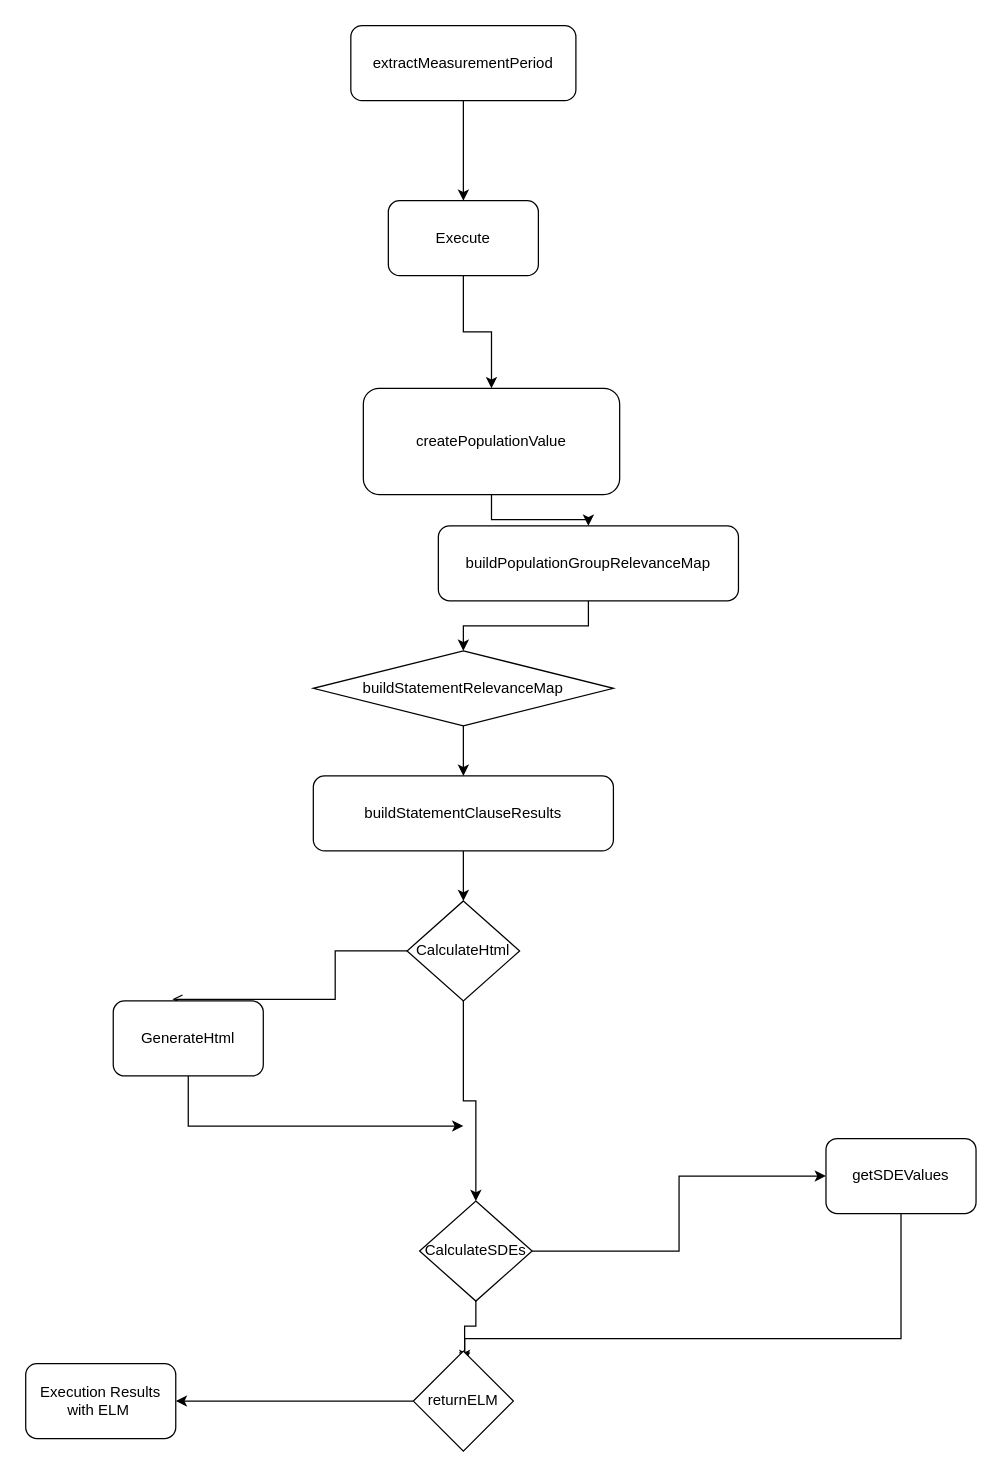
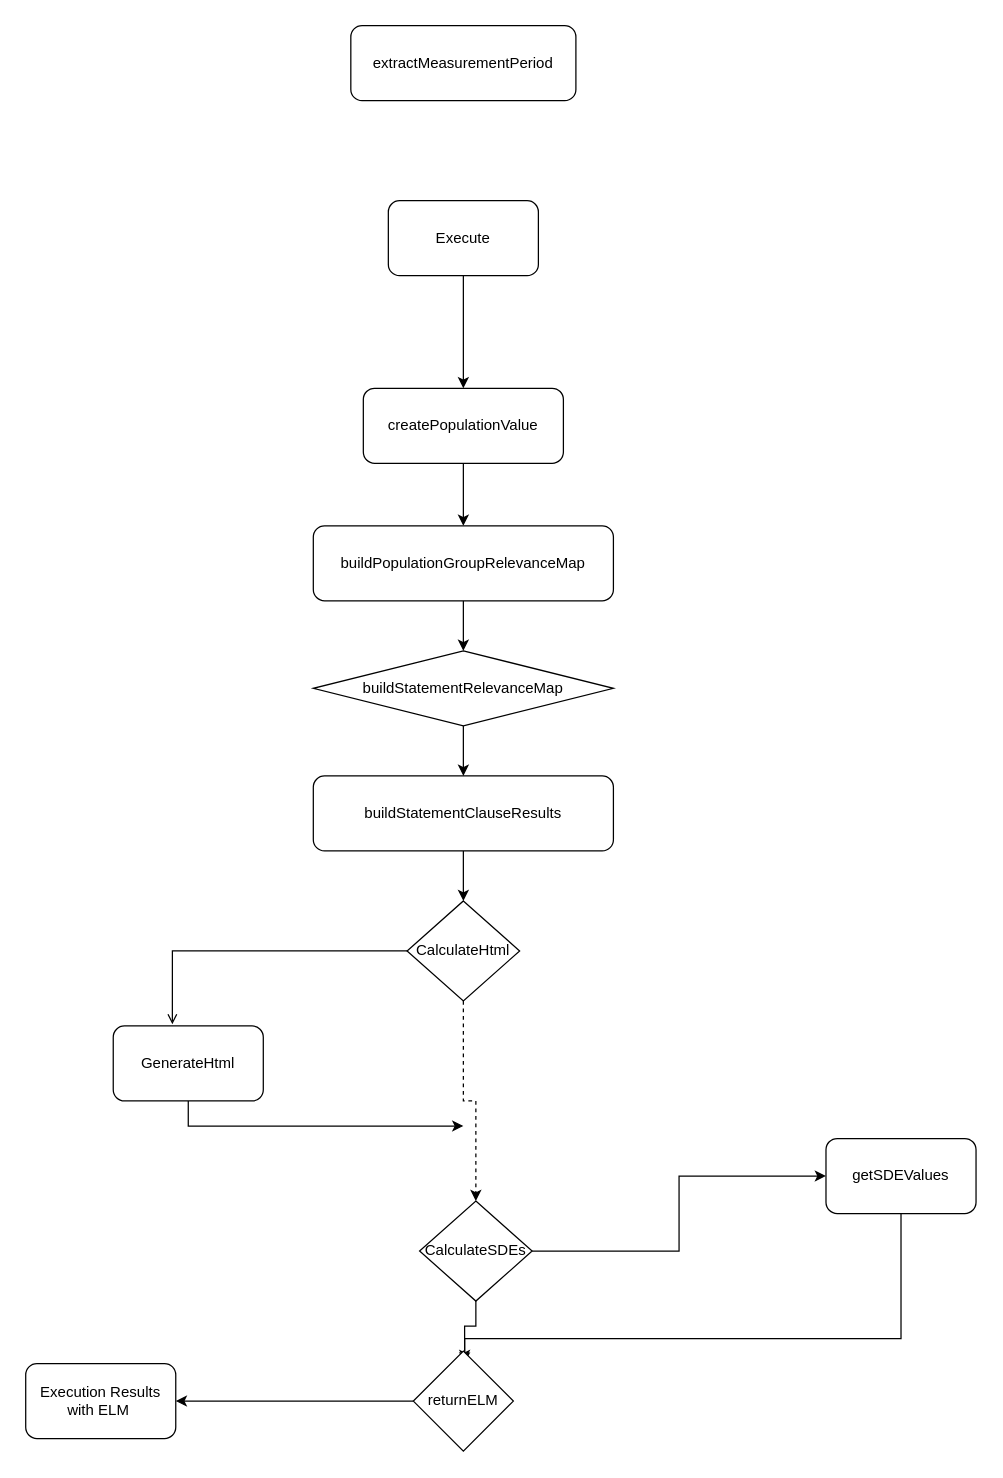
- <mxCell id="9" value="" style="edgeStyle=orthogonalEdgeStyle;rounded=0;orthogonalLoop=1;jettySize=auto;html=1;" edge="1" parent="1" source="10" target="8"><mxGeometry relative="1" as="geometry" /></mxCell>
- <mxCell id="6" value="createPopulationValue" style="rounded=1;whiteSpace=wrap;html=1;" vertex="1" parent="1"><mxGeometry x="290" y="310" width="205" height="85" as="geometry" /></mxCell>
+ <mxCell id="6" value="createPopulationValue" style="rounded=1;whiteSpace=wrap;html=1;" vertex="1" parent="1"><mxGeometry x="290" y="310" width="160" height="60" as="geometry" /></mxCell>
- <mxCell id="12" value="buildPopulationGroupRelevanceMap" style="rounded=1;whiteSpace=wrap;html=1;" vertex="1" parent="1"><mxGeometry x="350" y="420" width="240" height="60" as="geometry" /></mxCell>
+ <mxCell id="12" value="buildPopulationGroupRelevanceMap" style="rounded=1;whiteSpace=wrap;html=1;" vertex="1" parent="1"><mxGeometry x="250" y="420" width="240" height="60" as="geometry" /></mxCell>
- <mxCell id="18" value="GenerateHtml" style="rounded=1;whiteSpace=wrap;html=1;" vertex="1" parent="1"><mxGeometry x="90" y="800" width="120" height="60" as="geometry" /></mxCell>
+ <mxCell id="18" value="GenerateHtml" style="rounded=1;whiteSpace=wrap;html=1;" vertex="1" parent="1"><mxGeometry x="90" y="820" width="120" height="60" as="geometry" /></mxCell>
- <mxCell id="3" style="edgeStyle=orthogonalEdgeStyle;rounded=0;orthogonalLoop=1;jettySize=auto;html=1;entryX=0.5;entryY=0;entryDx=0;entryDy=0;" edge="1" parent="1" source="4" target="21"><mxGeometry relative="1" as="geometry" /></mxCell>
+ <mxCell id="3" style="edgeStyle=orthogonalEdgeStyle;rounded=0;orthogonalLoop=1;jettySize=auto;html=1;entryX=0.5;entryY=0;entryDx=0;entryDy=0;dashed=1;" edge="1" parent="1" source="4" target="21"><mxGeometry relative="1" as="geometry" /></mxCell>
